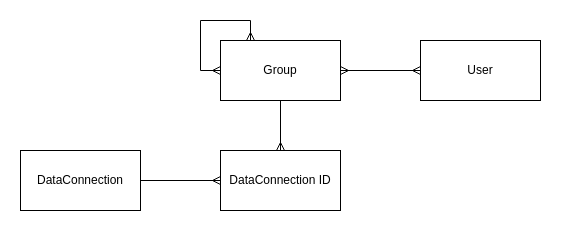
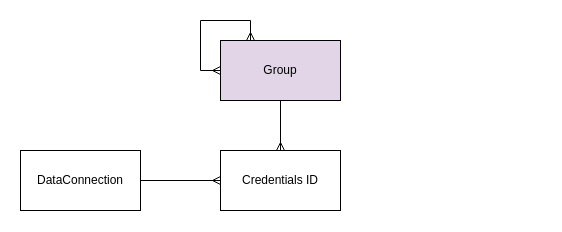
- <mxCell id="6" value="Group" style="rounded=0;whiteSpace=wrap;html=1;" vertex="1" parent="1"><mxGeometry x="220" y="40" width="120" height="60" as="geometry" /></mxCell>
+ <mxCell id="6" value="Group" style="rounded=0;whiteSpace=wrap;html=1;fillColor=#e1d5e7;" vertex="1" parent="1"><mxGeometry x="220" y="40" width="120" height="60" as="geometry" /></mxCell>
- <mxCell id="8" style="edgeStyle=orthogonalEdgeStyle;rounded=0;orthogonalLoop=1;jettySize=auto;html=1;exitX=0;exitY=0.5;exitDx=0;exitDy=0;entryX=1;entryY=0.5;entryDx=0;entryDy=0;endArrow=ERmany;endFill=0;startArrow=ERmany;startFill=0;" edge="1" source="9" target="6" parent="1"><mxGeometry relative="1" as="geometry" /></mxCell>
- <mxCell id="9" value="User" style="rounded=0;whiteSpace=wrap;html=1;" vertex="1" parent="1"><mxGeometry x="420" y="40" width="120" height="60" as="geometry" /></mxCell>
- <mxCell id="5" value="DataConnection ID" style="rounded=0;whiteSpace=wrap;html=1;" vertex="1" parent="1"><mxGeometry x="220" y="150" width="120" height="60" as="geometry" /></mxCell>
+ <mxCell id="5" value="Credentials ID" style="rounded=0;whiteSpace=wrap;html=1;" vertex="1" parent="1"><mxGeometry x="220" y="150" width="120" height="60" as="geometry" /></mxCell>
